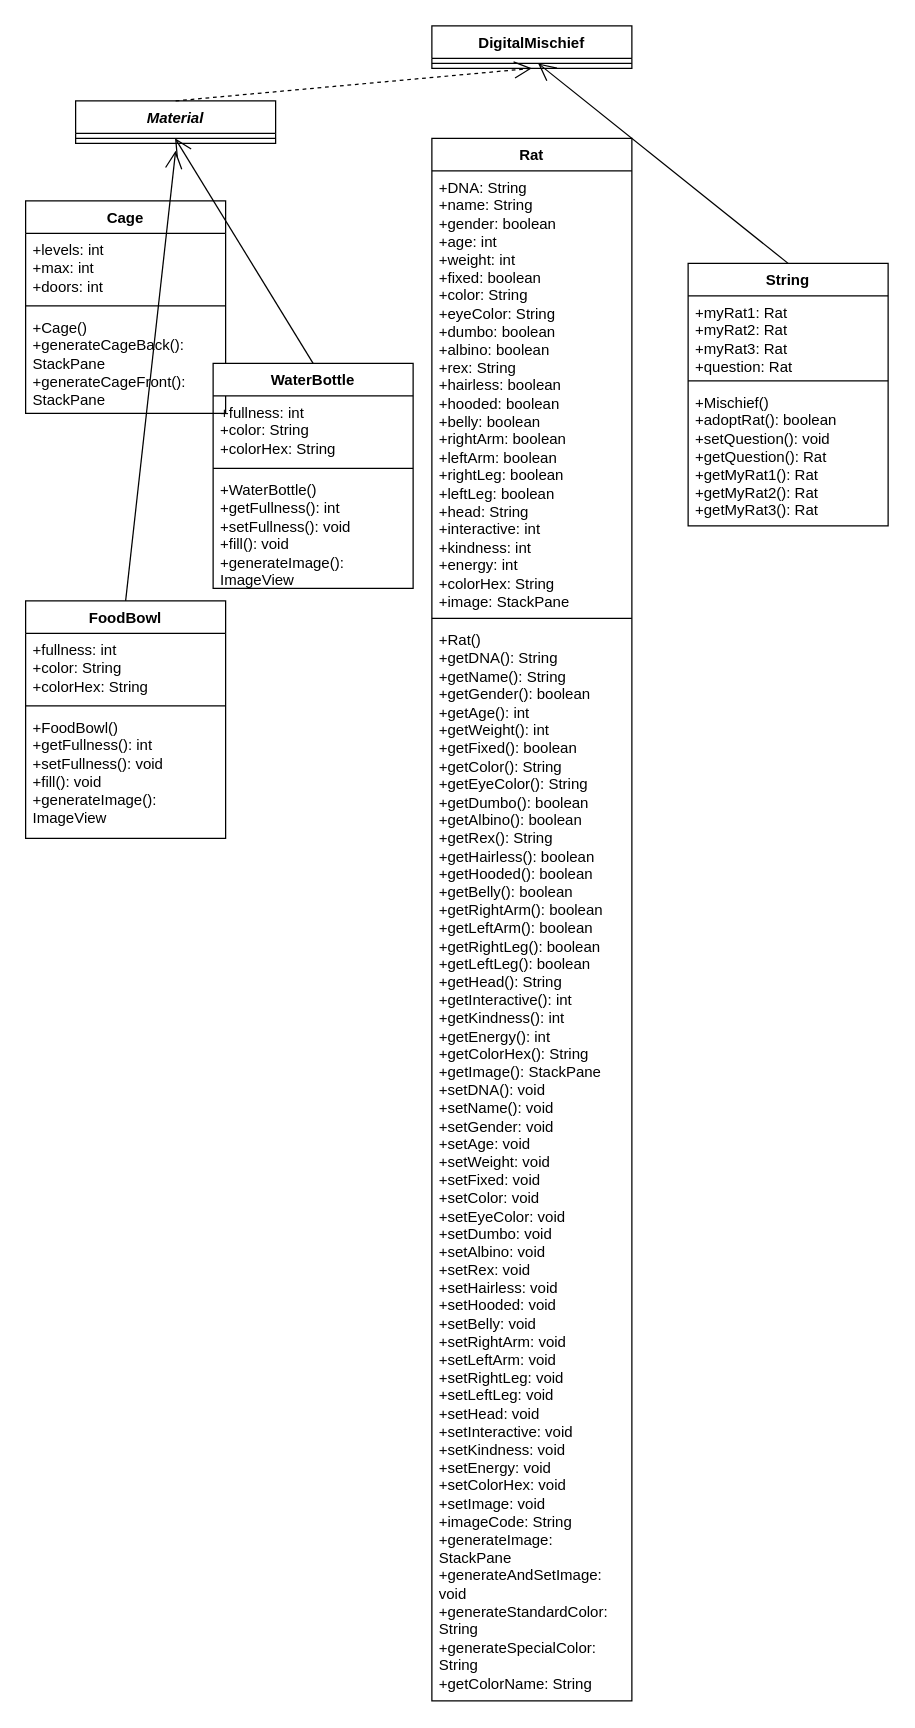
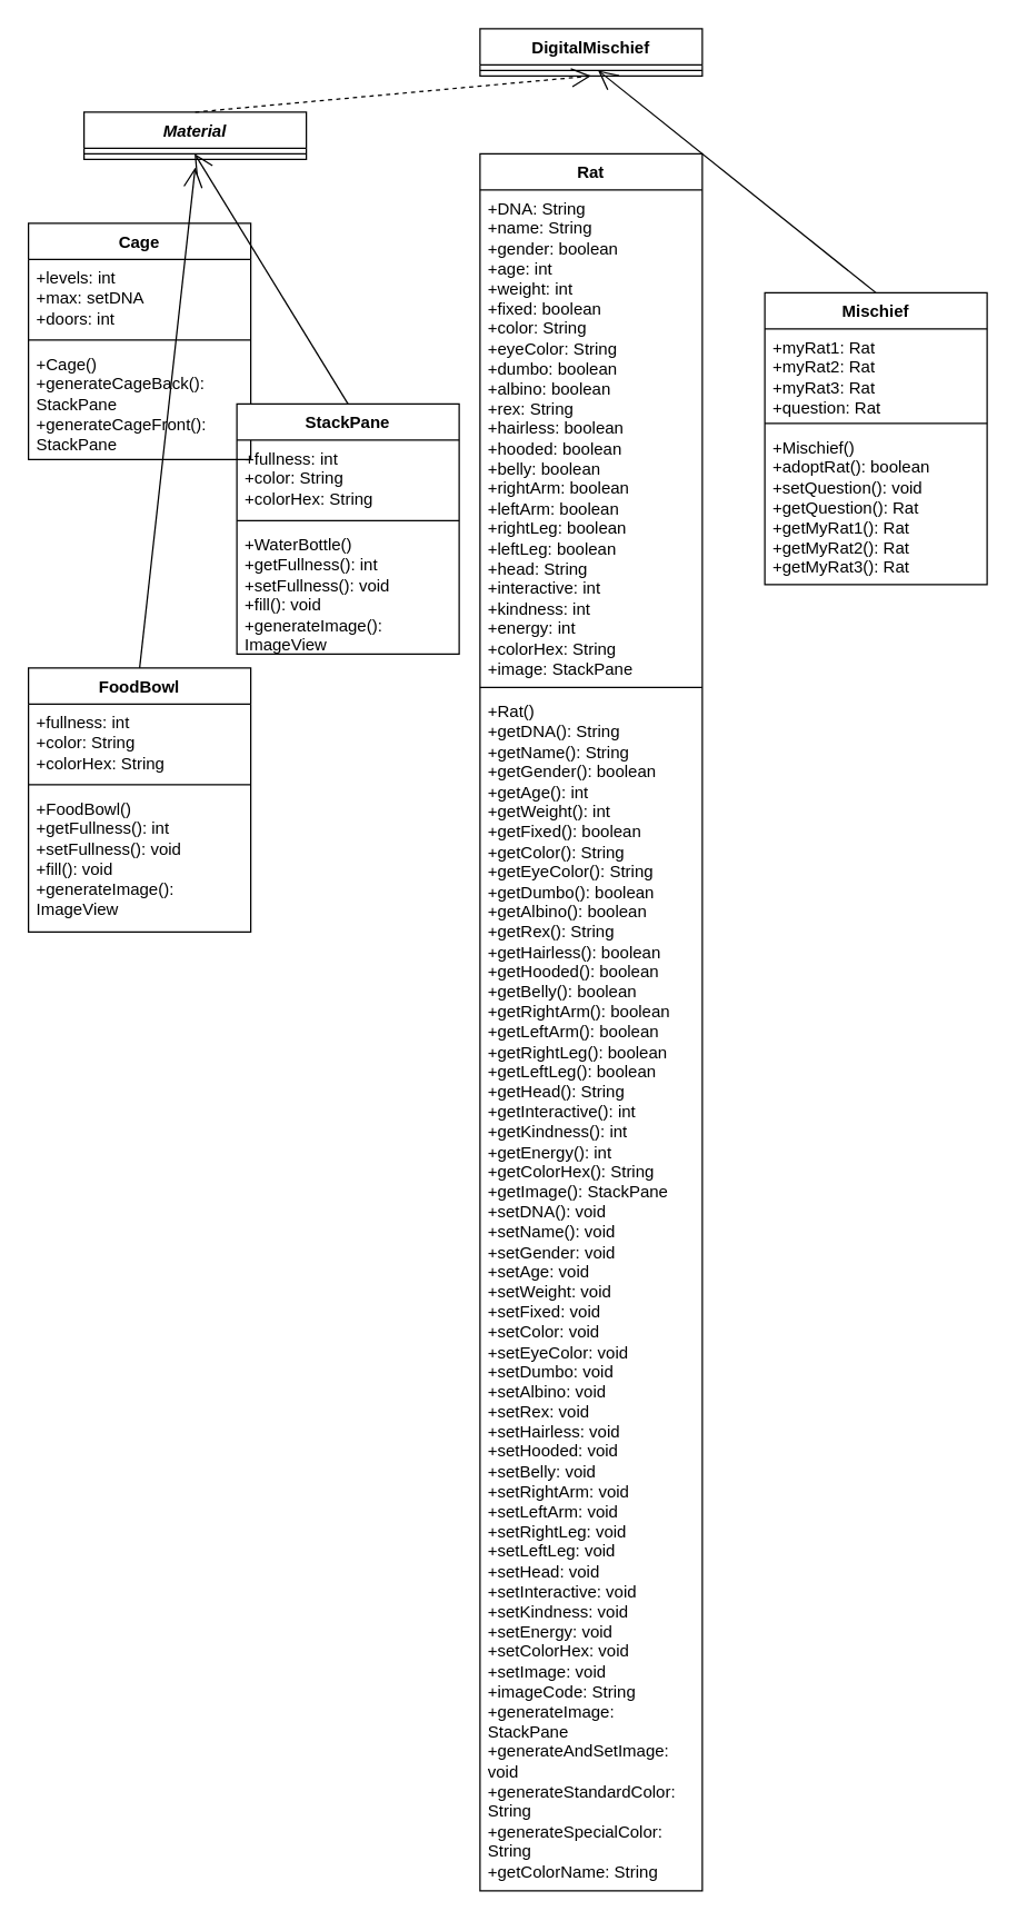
- <mxCell id="12" value="+levels: int&lt;div&gt;+max: int&lt;/div&gt;&lt;div&gt;+doors: int&lt;/div&gt;" style="text;strokeColor=none;fillColor=none;align=left;verticalAlign=top;spacingLeft=4;spacingRight=4;overflow=hidden;rotatable=0;points=[[0,0.5],[1,0.5]];portConstraint=eastwest;whiteSpace=wrap;html=1;" vertex="1" parent="11"><mxGeometry y="26" width="160" height="54" as="geometry" /></mxCell>
+ <mxCell id="12" value="+levels: int&lt;div&gt;+max: setDNA&lt;/div&gt;&lt;div&gt;+doors: int&lt;/div&gt;" style="text;strokeColor=none;fillColor=none;align=left;verticalAlign=top;spacingLeft=4;spacingRight=4;overflow=hidden;rotatable=0;points=[[0,0.5],[1,0.5]];portConstraint=eastwest;whiteSpace=wrap;html=1;" vertex="1" parent="11"><mxGeometry y="26" width="160" height="54" as="geometry" /></mxCell>
- <mxCell id="26" value="String" style="swimlane;fontStyle=1;align=center;verticalAlign=top;childLayout=stackLayout;horizontal=1;startSize=26;horizontalStack=0;resizeParent=1;resizeParentMax=0;resizeLast=0;collapsible=1;marginBottom=0;whiteSpace=wrap;html=1;" vertex="1" parent="1"><mxGeometry x="550" y="210" width="160" height="210" as="geometry" /></mxCell>
+ <mxCell id="26" value="Mischief" style="swimlane;fontStyle=1;align=center;verticalAlign=top;childLayout=stackLayout;horizontal=1;startSize=26;horizontalStack=0;resizeParent=1;resizeParentMax=0;resizeLast=0;collapsible=1;marginBottom=0;whiteSpace=wrap;html=1;" vertex="1" parent="1"><mxGeometry x="550" y="210" width="160" height="210" as="geometry" /></mxCell>
- <mxCell id="16" value="WaterBottle" style="swimlane;fontStyle=1;align=center;verticalAlign=top;childLayout=stackLayout;horizontal=1;startSize=26;horizontalStack=0;resizeParent=1;resizeParentMax=0;resizeLast=0;collapsible=1;marginBottom=0;whiteSpace=wrap;html=1;" vertex="1" parent="1"><mxGeometry x="170" y="290" width="160" height="180" as="geometry" /></mxCell>
+ <mxCell id="16" value="StackPane" style="swimlane;fontStyle=1;align=center;verticalAlign=top;childLayout=stackLayout;horizontal=1;startSize=26;horizontalStack=0;resizeParent=1;resizeParentMax=0;resizeLast=0;collapsible=1;marginBottom=0;whiteSpace=wrap;html=1;" vertex="1" parent="1"><mxGeometry x="170" y="290" width="160" height="180" as="geometry" /></mxCell>
